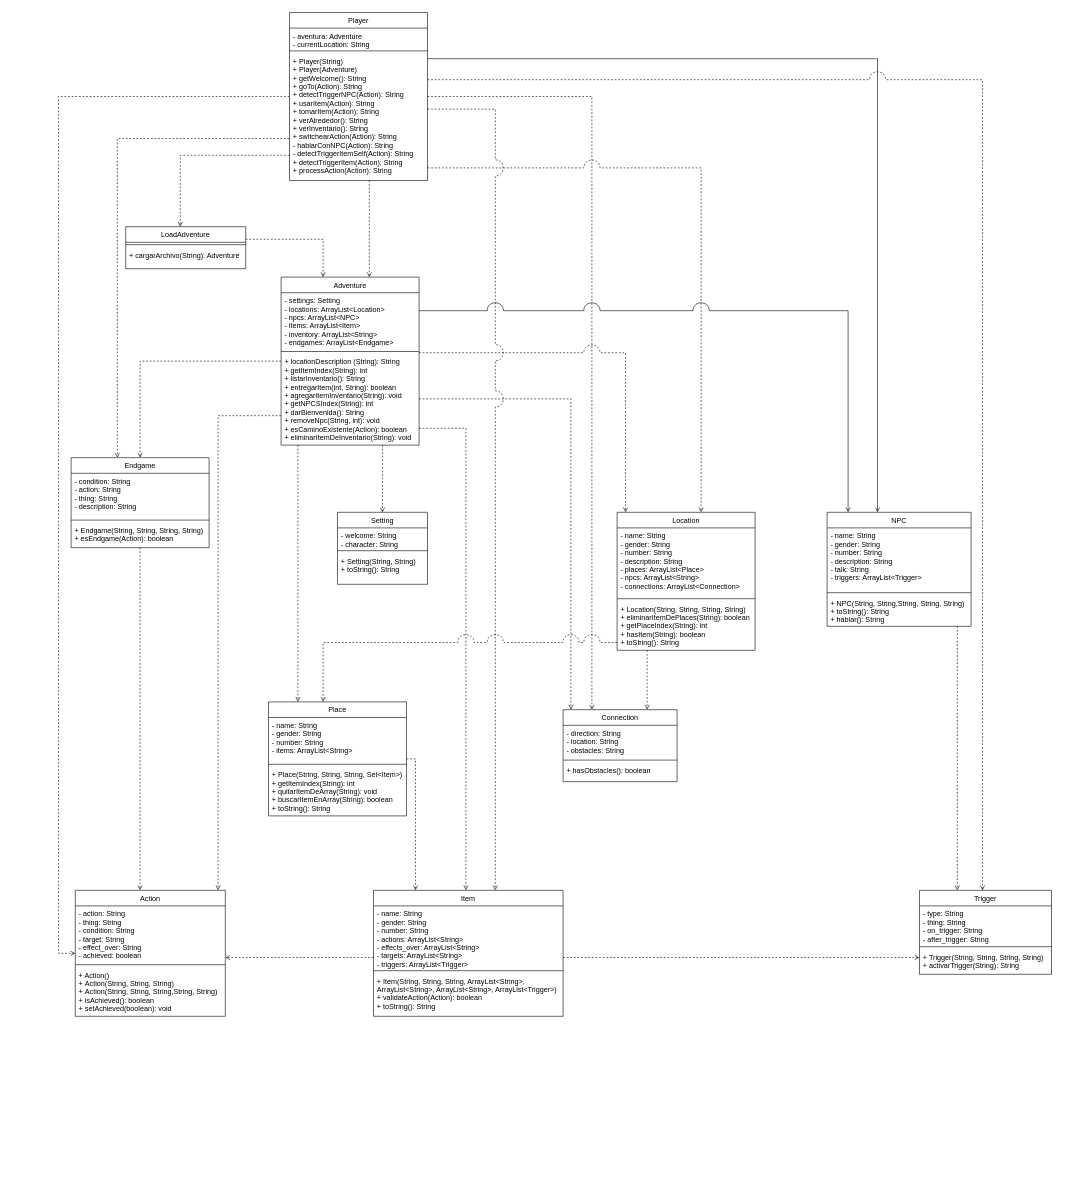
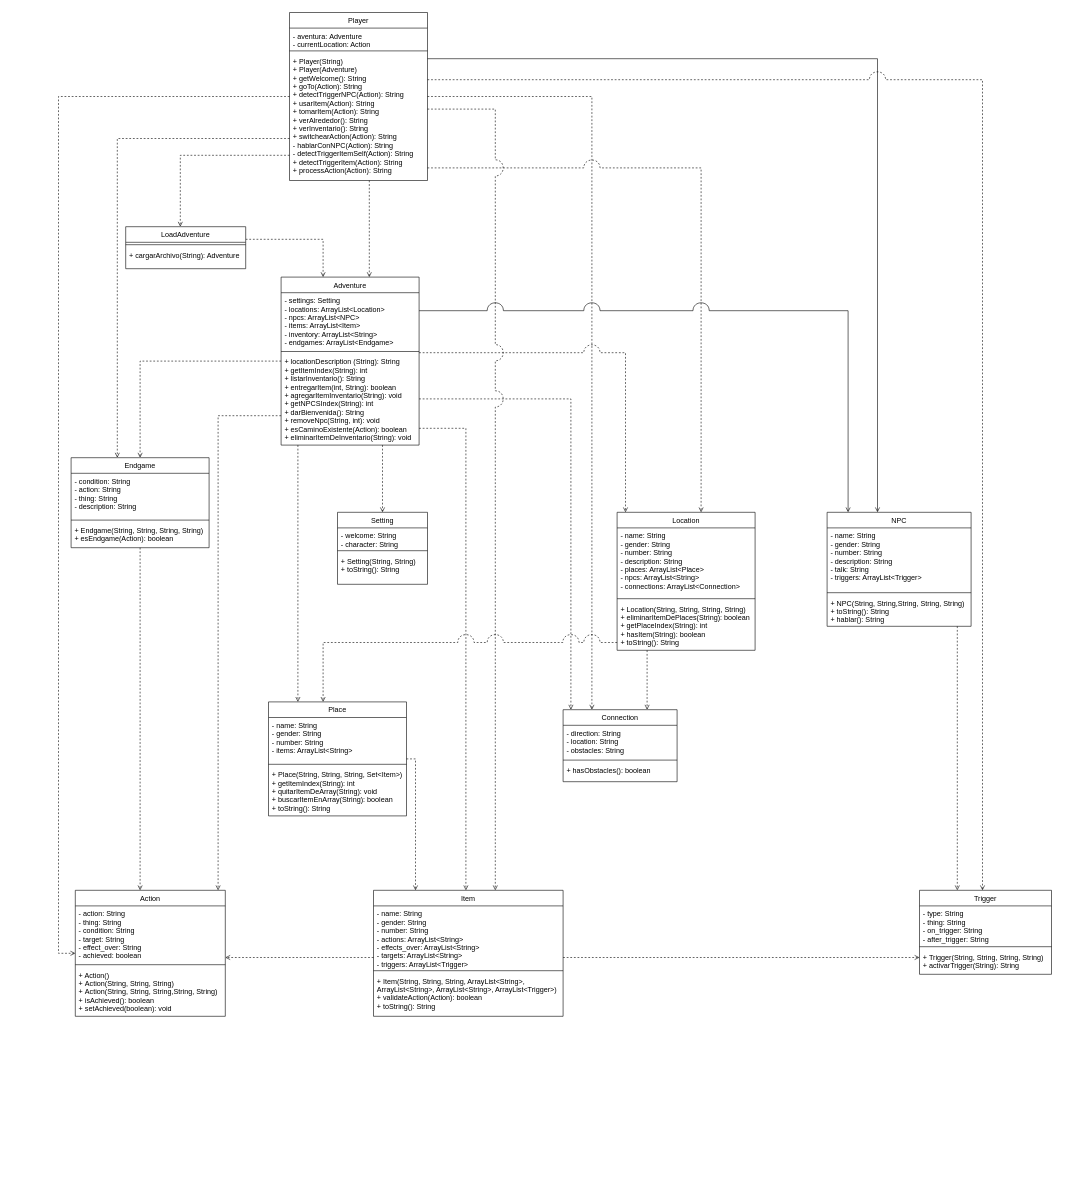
- <mxCell id="19" value="- aventura: Adventure&#10;&#09;- currentLocation: String &#10;" style="text;align=left;verticalAlign=top;spacingLeft=4;spacingRight=4;overflow=hidden;rotatable=0;points=[[0,0.5],[1,0.5]];portConstraint=eastwest;" parent="18" vertex="1"><mxGeometry y="26" width="230" height="34" as="geometry" /></mxCell>
+ <mxCell id="19" value="- aventura: Adventure&#10;&#09;- currentLocation: Action &#10;" style="text;align=left;verticalAlign=top;spacingLeft=4;spacingRight=4;overflow=hidden;rotatable=0;points=[[0,0.5],[1,0.5]];portConstraint=eastwest;" parent="18" vertex="1"><mxGeometry y="26" width="230" height="34" as="geometry" /></mxCell>
